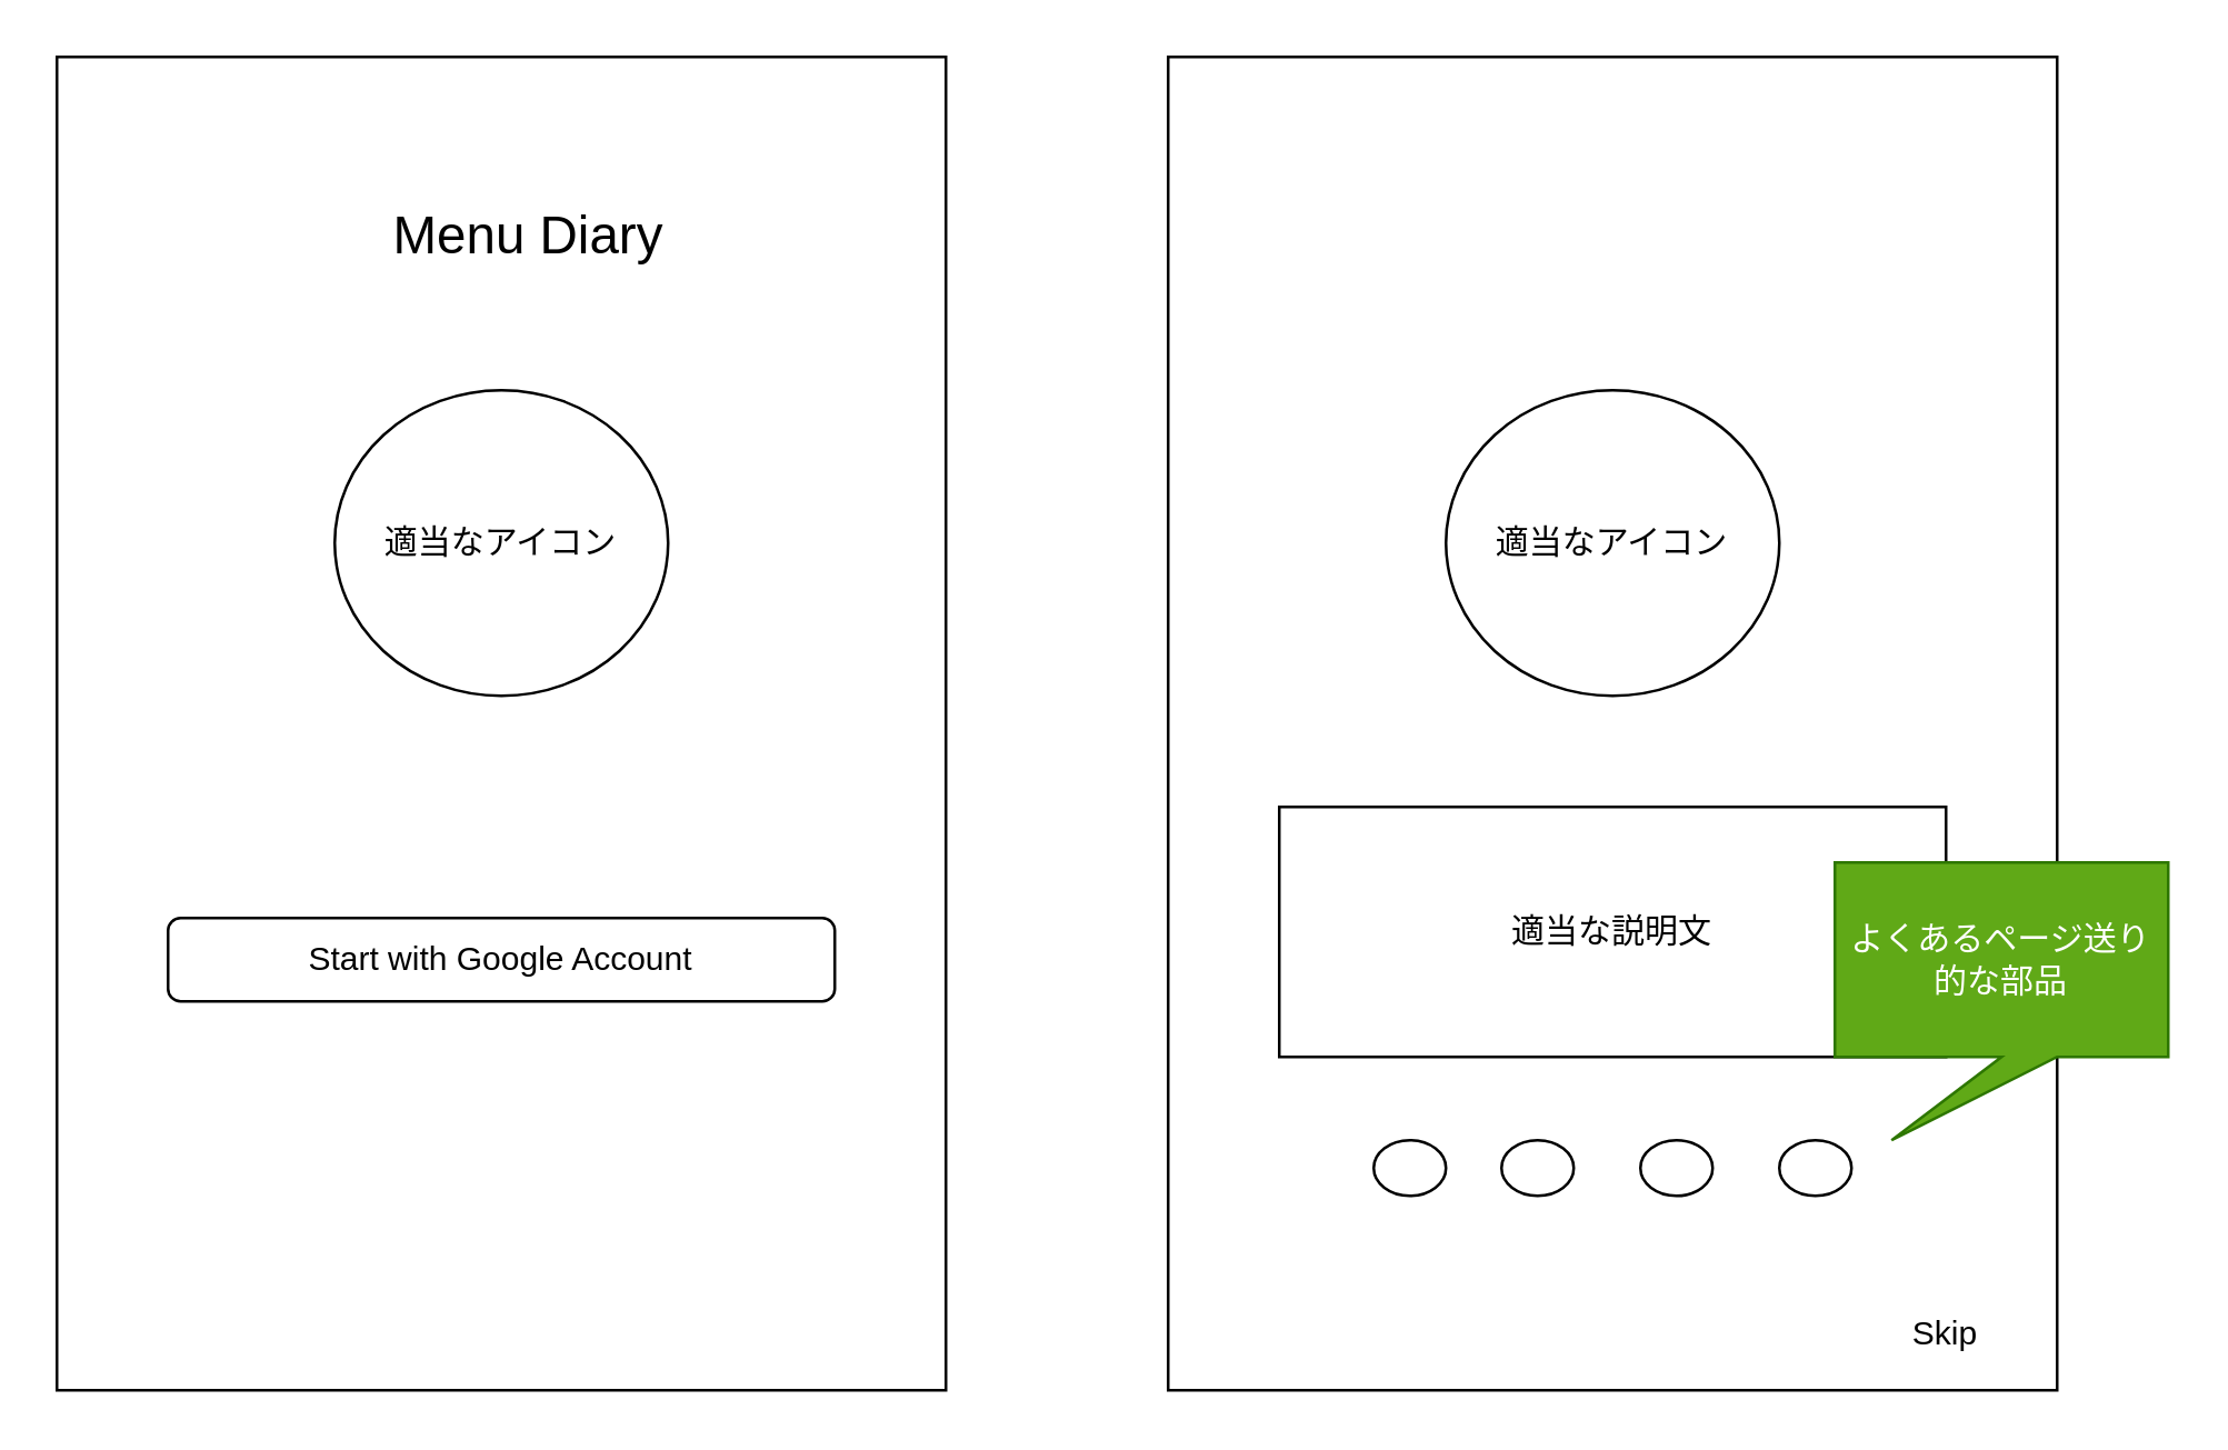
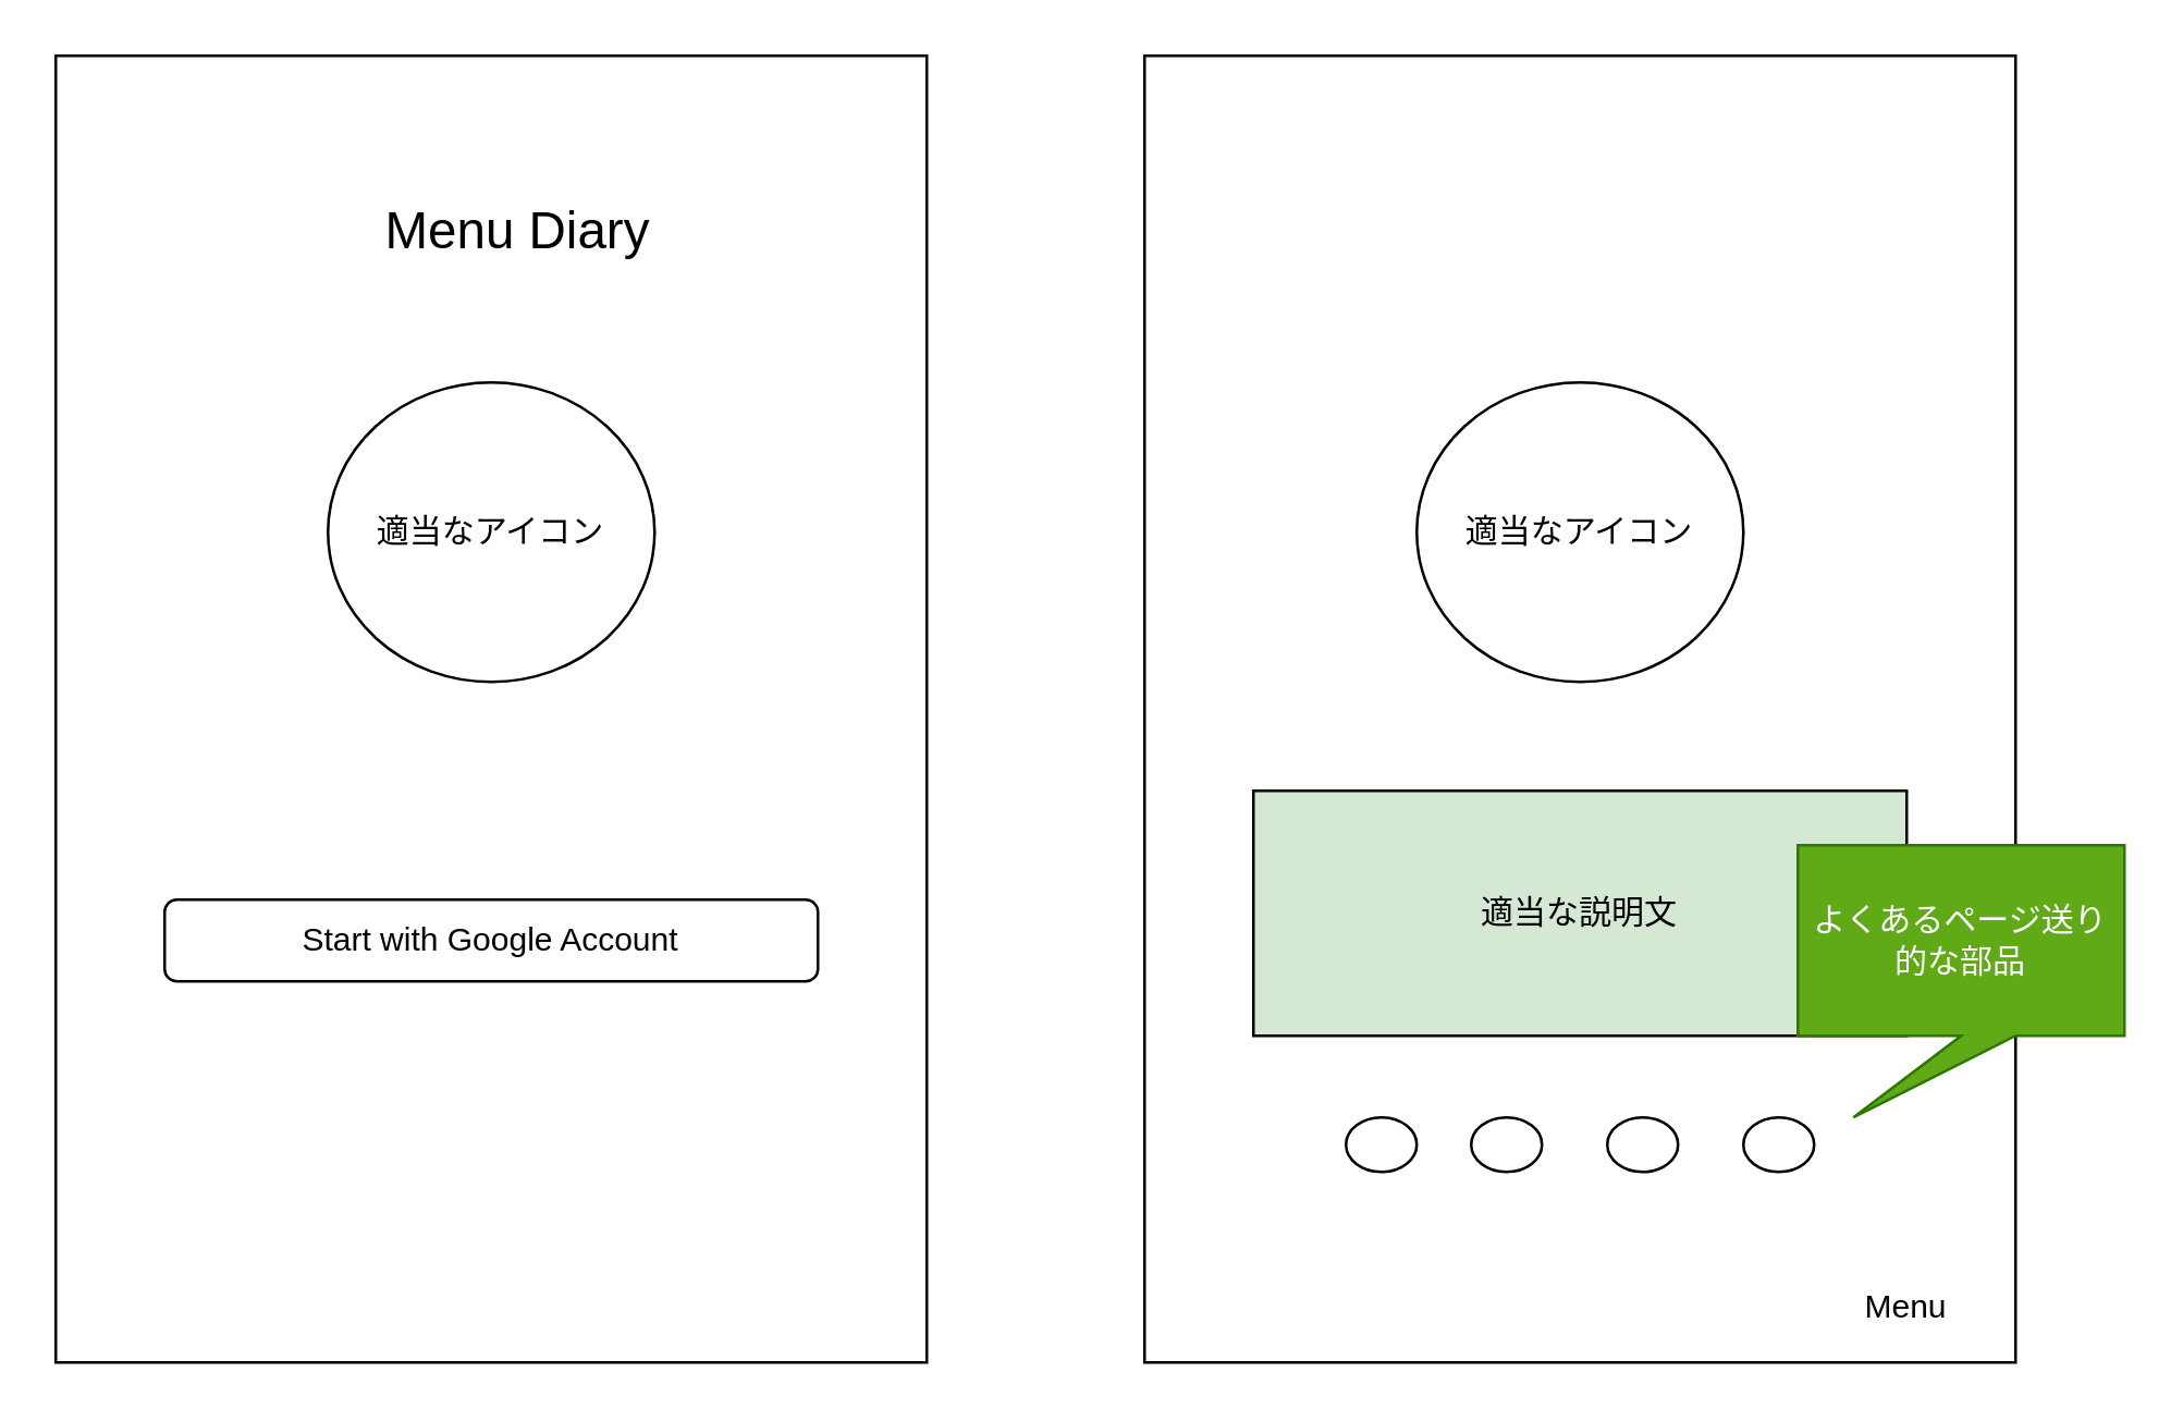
- <mxCell id="8" value="適当な説明文" style="rounded=0;whiteSpace=wrap;html=1;" parent="1" vertex="1"><mxGeometry x="460" y="290" width="240" height="90" as="geometry" /></mxCell>
+ <mxCell id="8" value="適当な説明文" style="rounded=0;whiteSpace=wrap;html=1;fillColor=#d5e8d4;" parent="1" vertex="1"><mxGeometry x="460" y="290" width="240" height="90" as="geometry" /></mxCell>
- <mxCell id="9" value="Skip" style="text;html=1;strokeColor=none;fillColor=none;align=center;verticalAlign=middle;whiteSpace=wrap;rounded=0;" parent="1" vertex="1"><mxGeometry x="670" y="470" width="60" height="20" as="geometry" /></mxCell>
+ <mxCell id="9" value="Menu" style="text;html=1;strokeColor=none;fillColor=none;align=center;verticalAlign=middle;whiteSpace=wrap;rounded=0;" parent="1" vertex="1"><mxGeometry x="670" y="470" width="60" height="20" as="geometry" /></mxCell>
